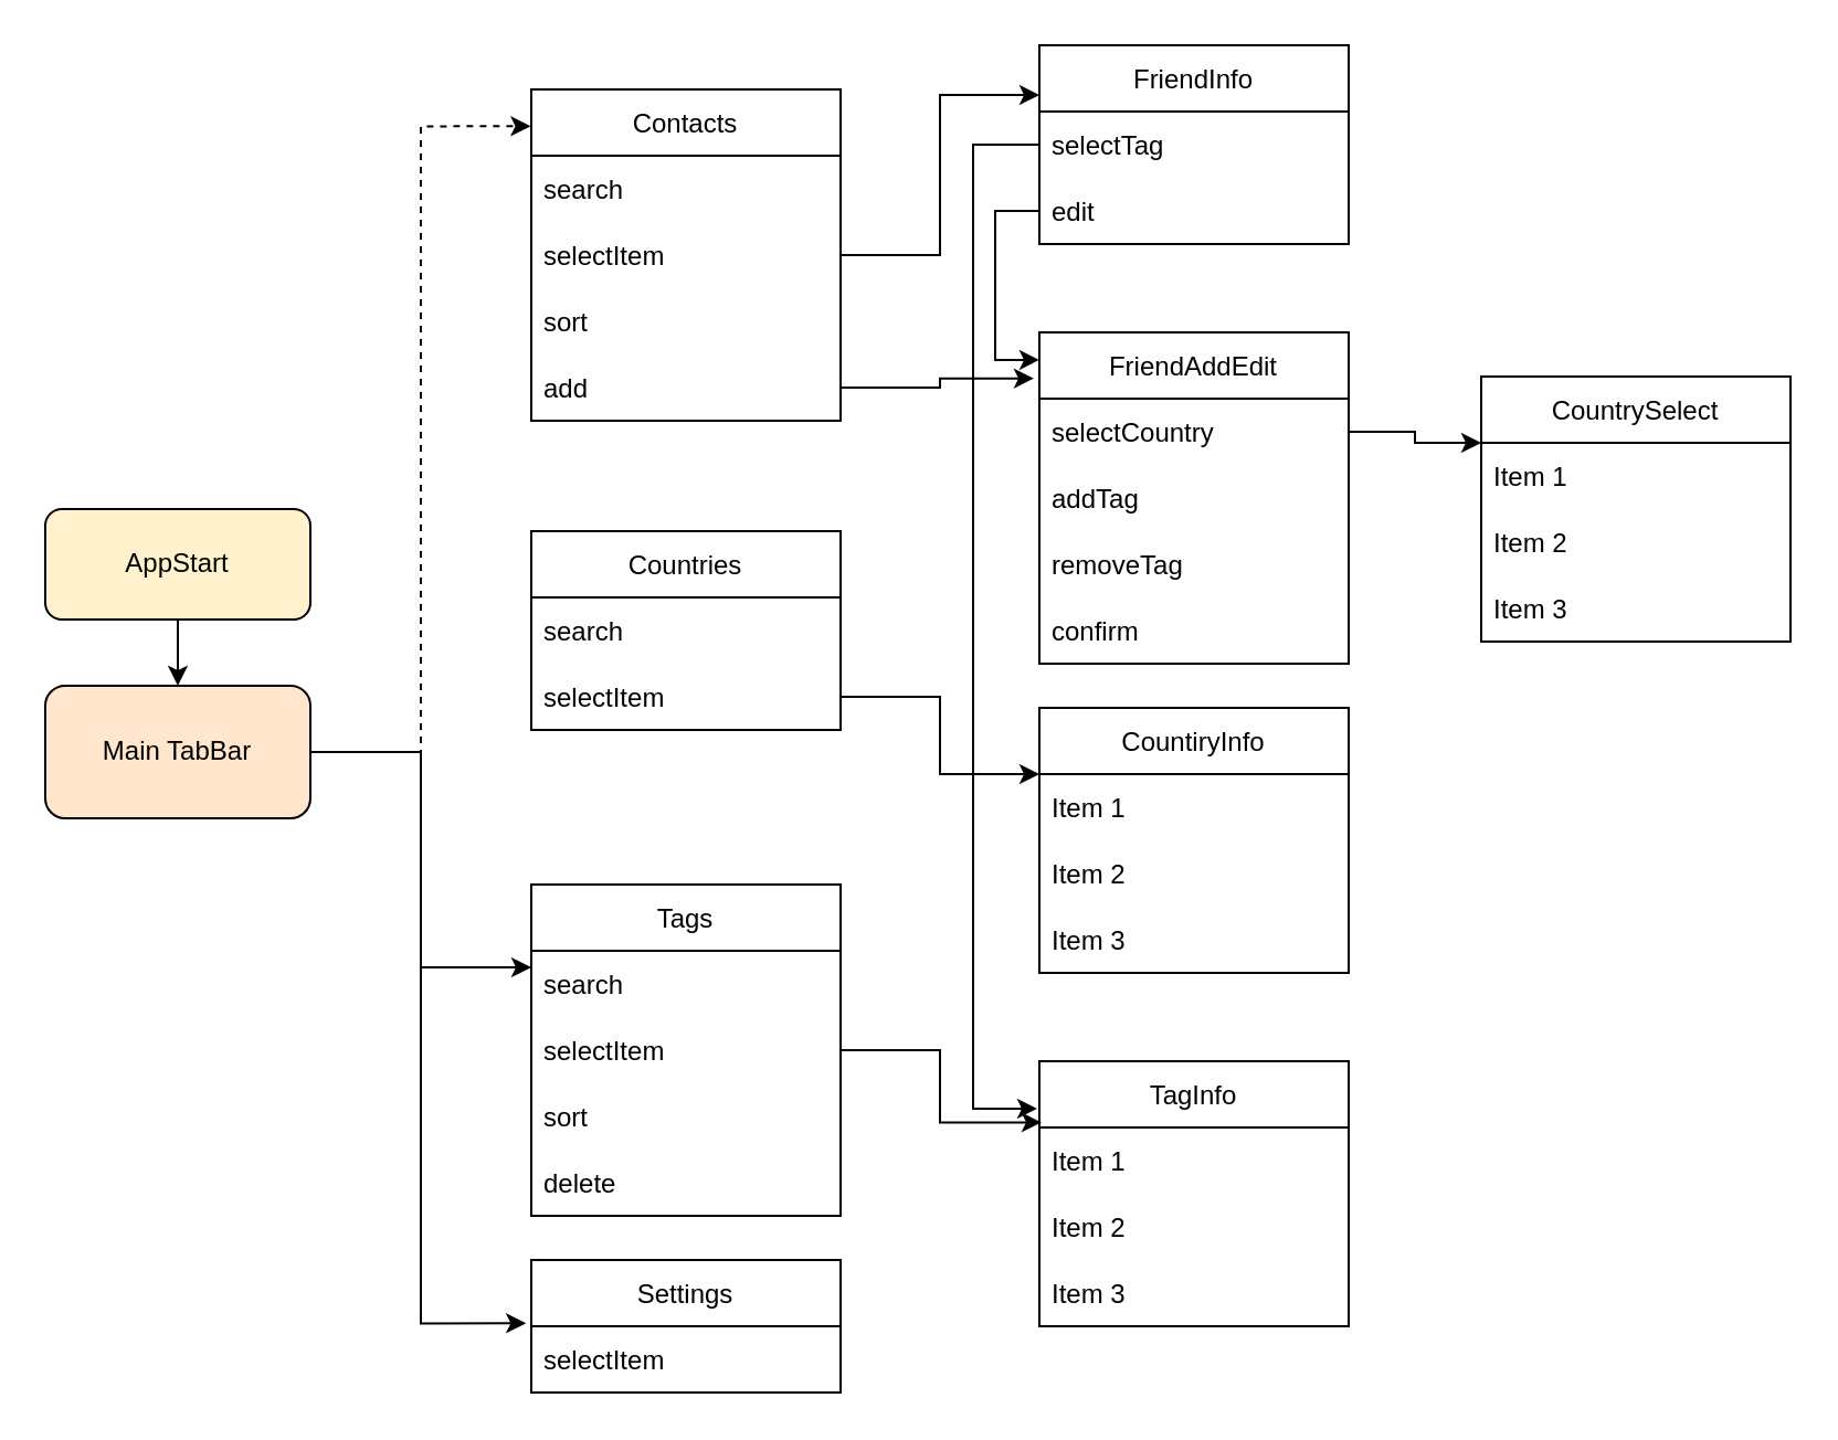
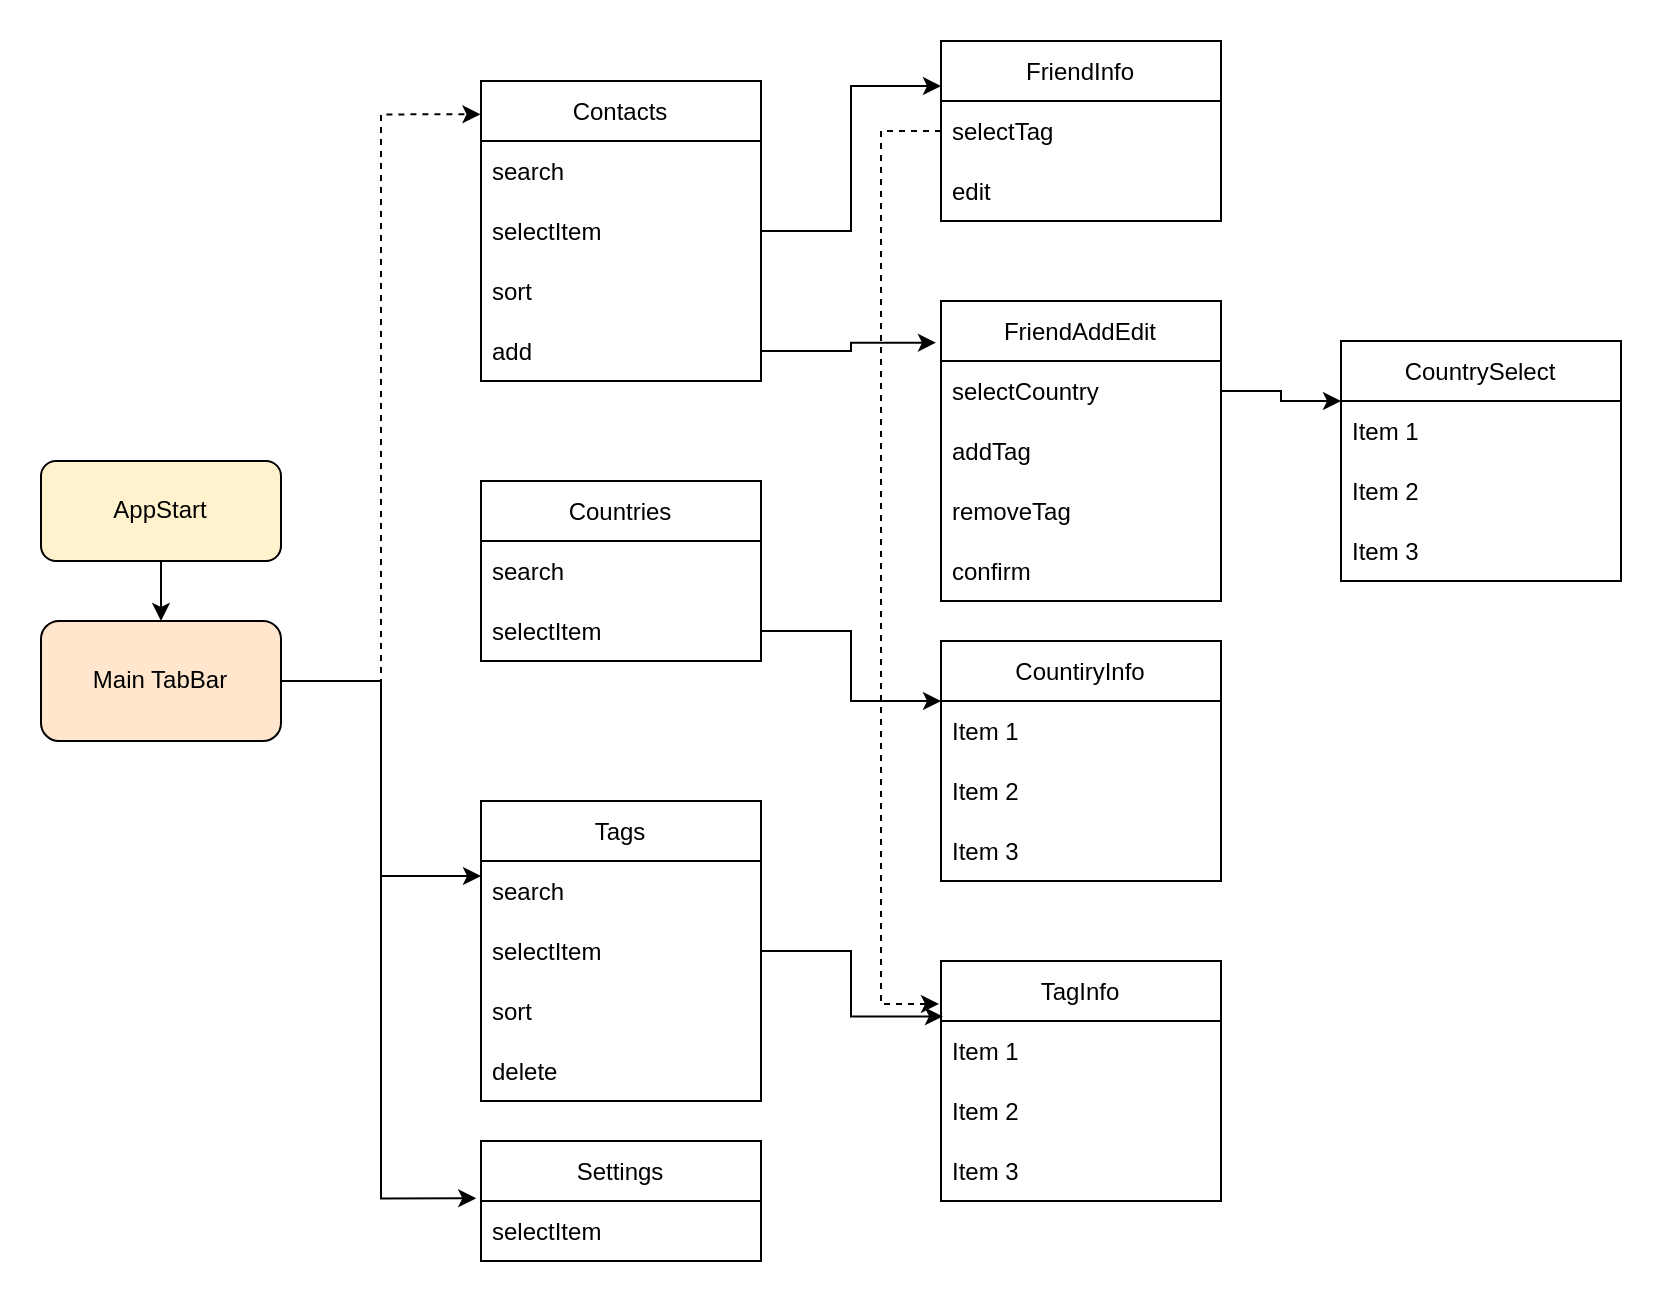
- <mxCell id="44" style="edgeStyle=orthogonalEdgeStyle;rounded=0;orthogonalLoop=1;jettySize=auto;html=1;entryX=0;entryY=0.083;entryDx=0;entryDy=0;entryPerimeter=0;" edge="1" parent="1" source="26" target="27"><mxGeometry relative="1" as="geometry" /></mxCell>
- <mxCell id="23" style="edgeStyle=orthogonalEdgeStyle;rounded=0;orthogonalLoop=1;jettySize=auto;html=1;entryX=-0.007;entryY=0.179;entryDx=0;entryDy=0;entryPerimeter=0;" edge="1" parent="1" source="24" target="39"><mxGeometry relative="1" as="geometry"><Array as="points"><mxPoint x="440" y="65" /><mxPoint x="440" y="502" /></Array></mxGeometry></mxCell>
+ <mxCell id="23" style="edgeStyle=orthogonalEdgeStyle;rounded=0;orthogonalLoop=1;jettySize=auto;html=1;entryX=-0.007;entryY=0.179;entryDx=0;entryDy=0;entryPerimeter=0;dashed=1;" edge="1" parent="1" source="24" target="39"><mxGeometry relative="1" as="geometry"><Array as="points"><mxPoint x="440" y="65" /><mxPoint x="440" y="502" /></Array></mxGeometry></mxCell>
